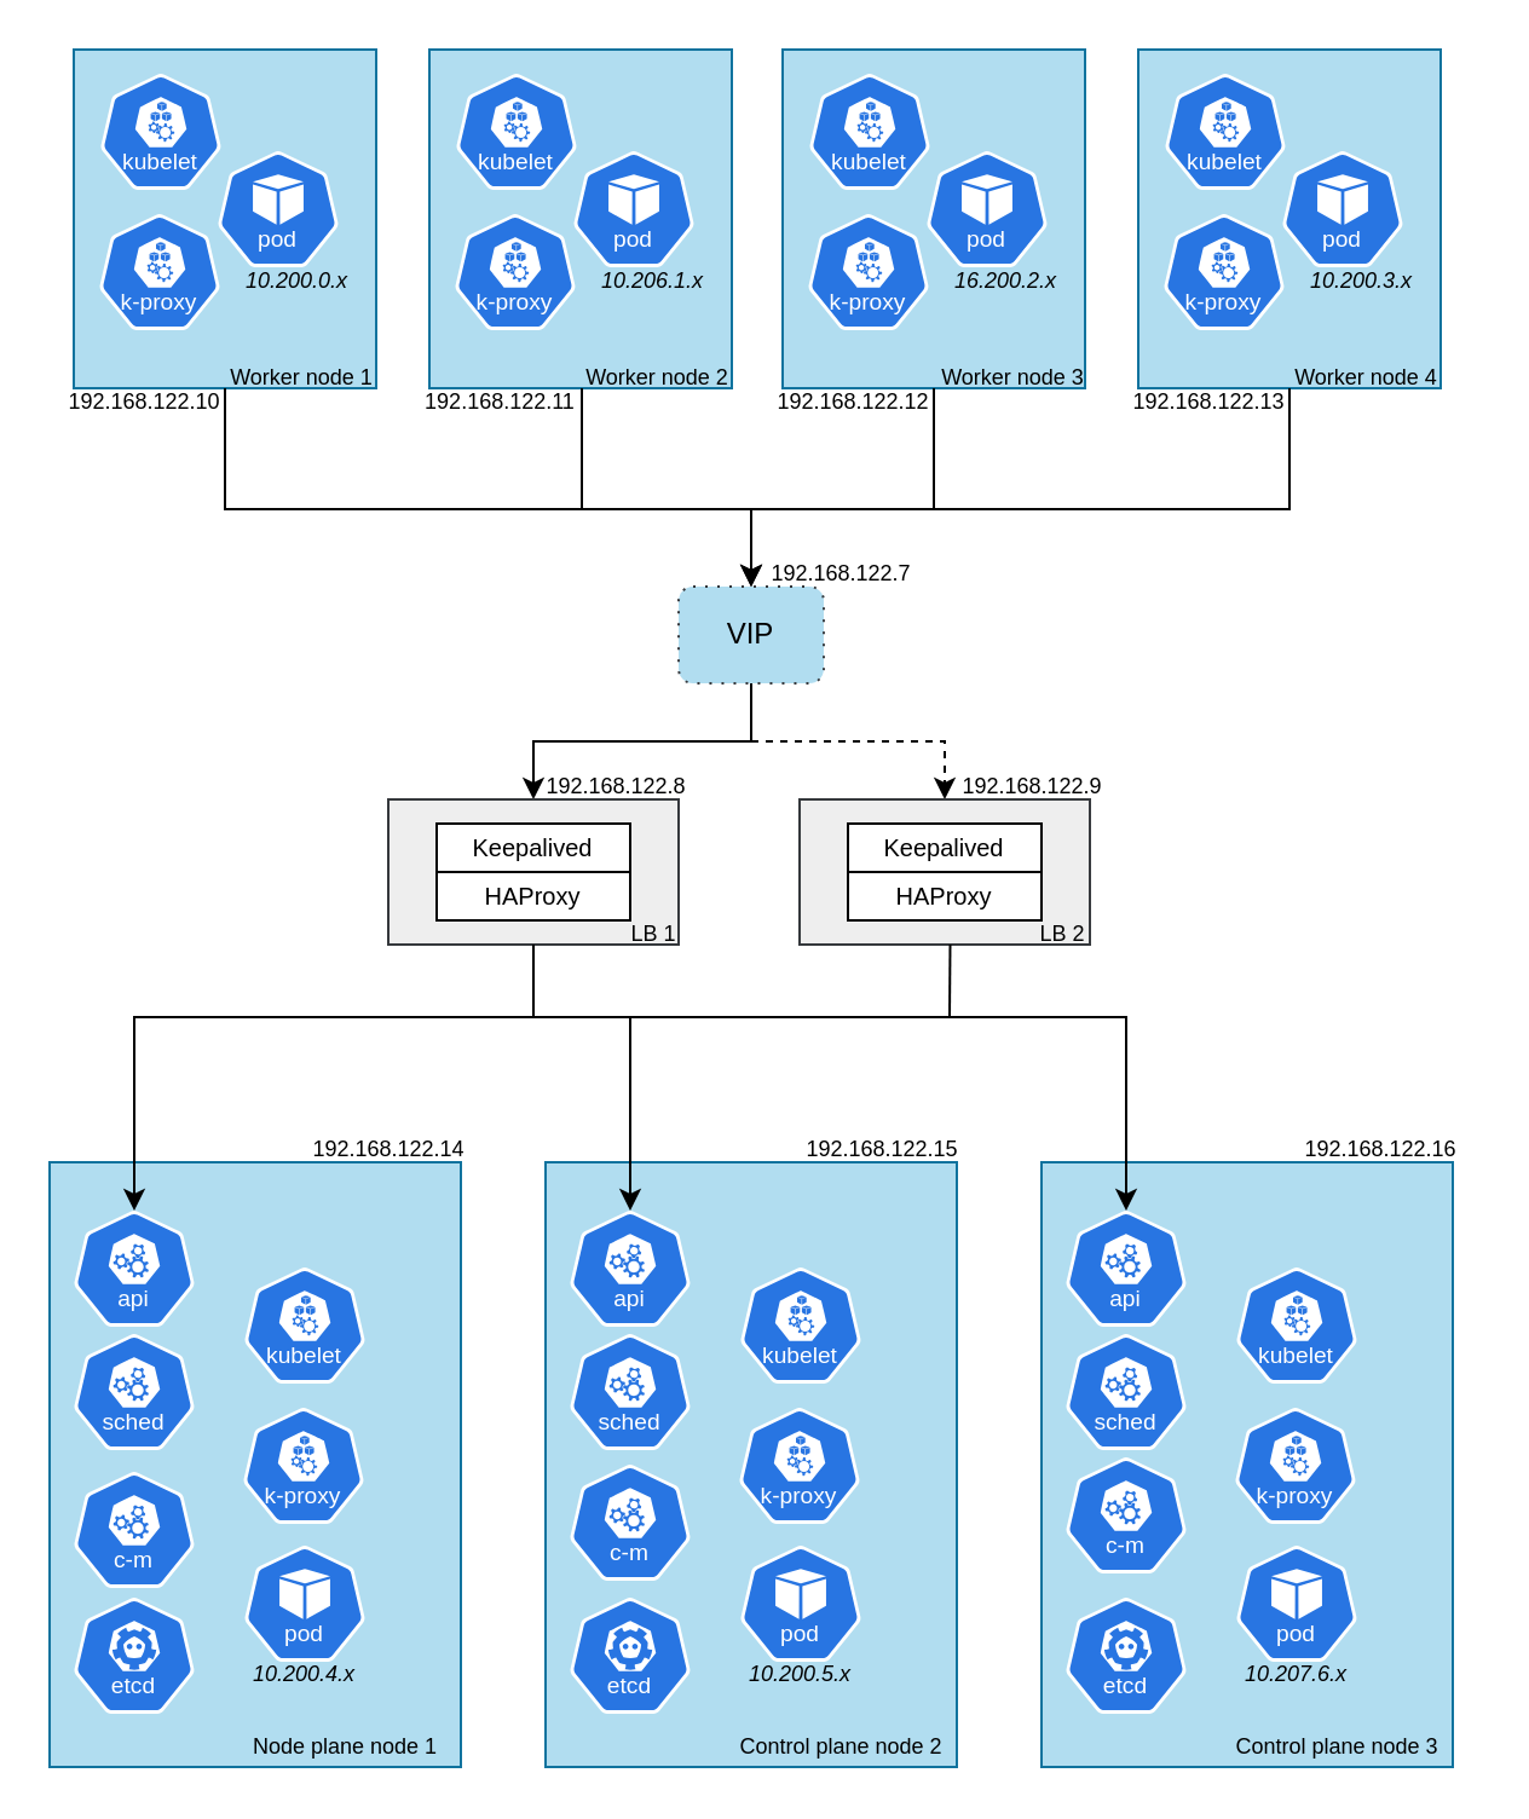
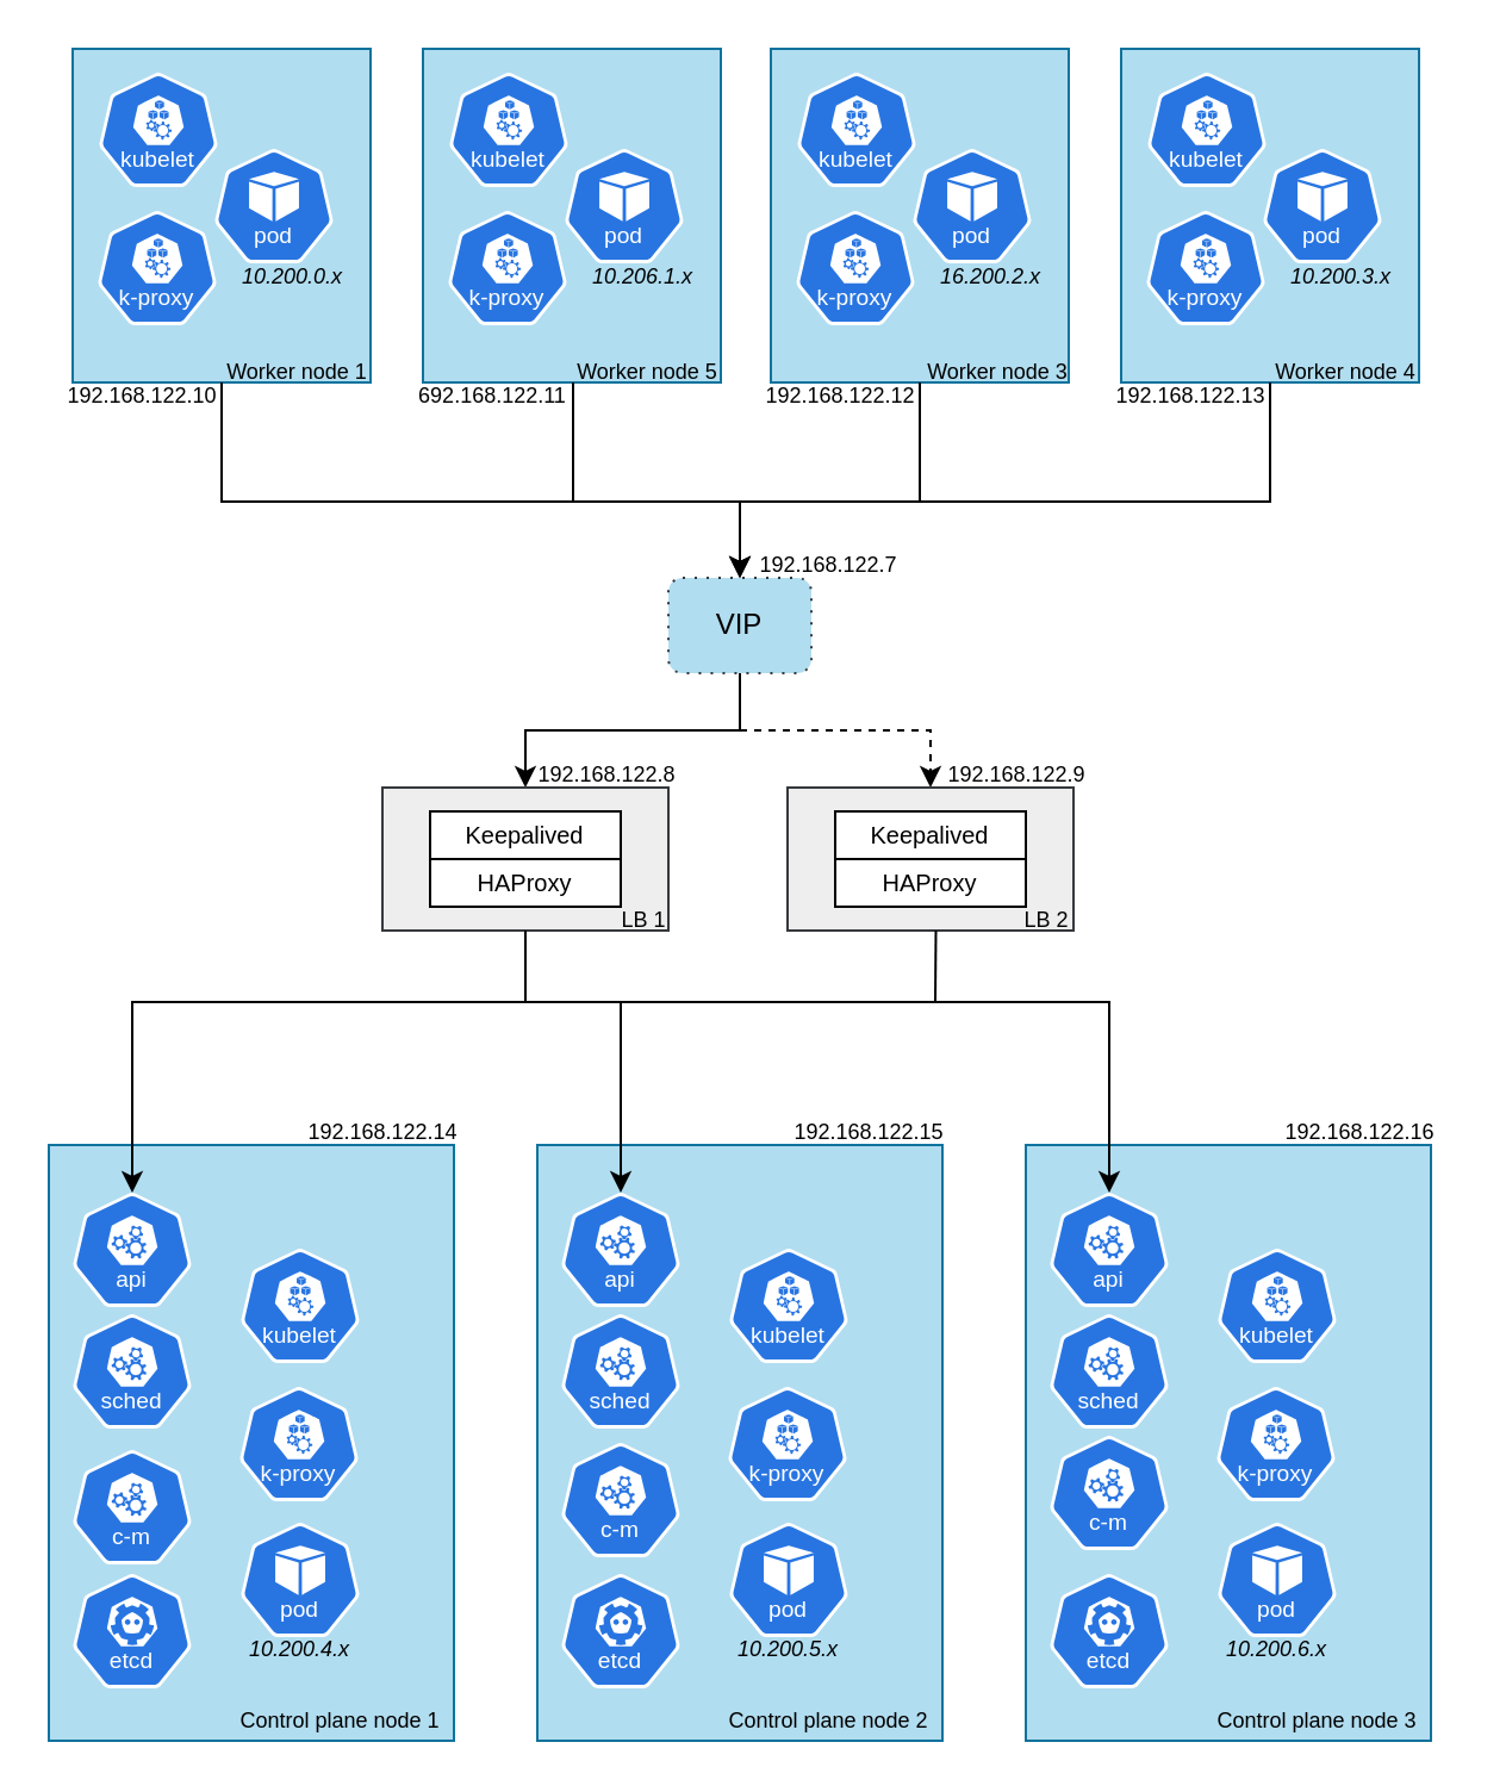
- <mxCell id="93" value="Worker node 2" style="text;html=1;align=center;verticalAlign=middle;whiteSpace=wrap;rounded=0;fontSize=9;" parent="1" vertex="1"><mxGeometry x="239" y="151" width="65" height="10" as="geometry" /></mxCell>
+ <mxCell id="93" value="Worker node 5" style="text;html=1;align=center;verticalAlign=middle;whiteSpace=wrap;rounded=0;fontSize=9;" parent="1" vertex="1"><mxGeometry x="239" y="151" width="65" height="10" as="geometry" /></mxCell>
- <mxCell id="41" value="192.168.122.11" style="text;html=1;align=center;verticalAlign=middle;whiteSpace=wrap;rounded=0;fontSize=9;" parent="39" vertex="1"><mxGeometry x="2" y="141" width="55" height="10" as="geometry" /></mxCell>
+ <mxCell id="41" value="692.168.122.11" style="text;html=1;align=center;verticalAlign=middle;whiteSpace=wrap;rounded=0;fontSize=9;" parent="39" vertex="1"><mxGeometry x="2" y="141" width="55" height="10" as="geometry" /></mxCell>
- <mxCell id="5" value="10.207.6.x" style="text;html=1;align=center;verticalAlign=middle;whiteSpace=wrap;rounded=0;fontFamily=Helvetica;fontSize=9;fontColor=default;fontStyle=2" parent="2" vertex="1"><mxGeometry x="83" y="216.5" width="45" height="10" as="geometry" /></mxCell>
+ <mxCell id="5" value="10.200.6.x" style="text;html=1;align=center;verticalAlign=middle;whiteSpace=wrap;rounded=0;fontFamily=Helvetica;fontSize=9;fontColor=default;fontStyle=2" parent="2" vertex="1"><mxGeometry x="83" y="216.5" width="45" height="10" as="geometry" /></mxCell>
- <mxCell id="67" value="Node plane node 1" style="text;html=1;align=center;verticalAlign=middle;whiteSpace=wrap;rounded=0;fontSize=9;" parent="63" vertex="1"><mxGeometry x="75" y="247" width="95" height="10" as="geometry" /></mxCell>
+ <mxCell id="67" value="Control plane node 1" style="text;html=1;align=center;verticalAlign=middle;whiteSpace=wrap;rounded=0;fontSize=9;" parent="63" vertex="1"><mxGeometry x="75" y="247" width="95" height="10" as="geometry" /></mxCell>
